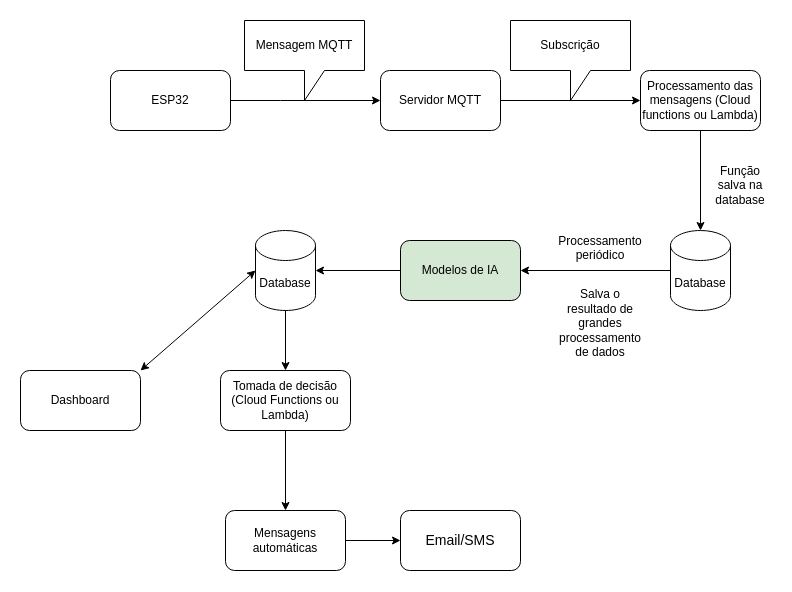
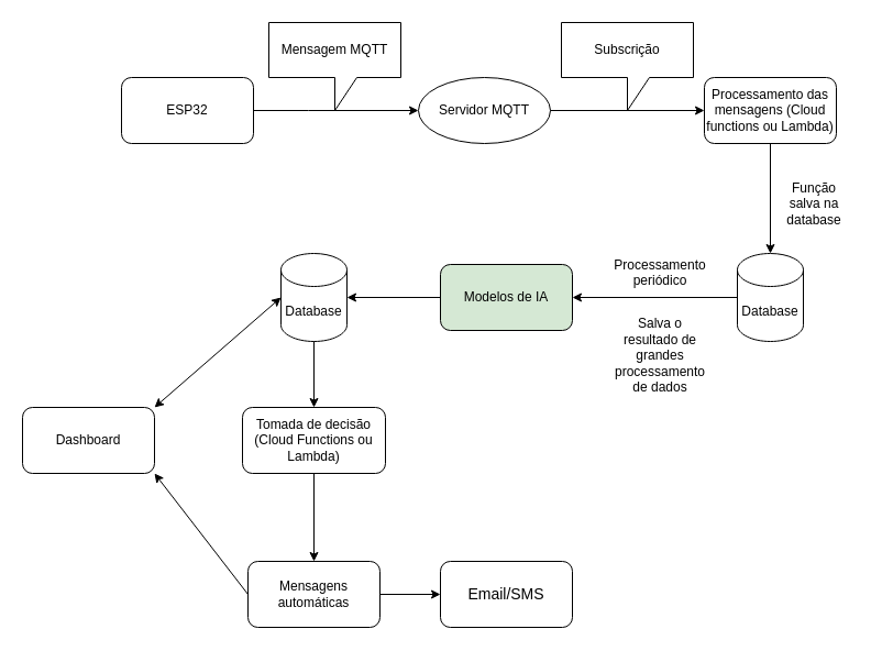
- <mxCell id="3" value="Servidor MQTT" style="rounded=1;whiteSpace=wrap;html=1;" parent="1" vertex="1"><mxGeometry x="380" y="70" width="120" height="60" as="geometry" /></mxCell>
+ <mxCell id="3" value="Servidor MQTT" style="ellipse;whiteSpace=wrap;html=1;" parent="1" vertex="1"><mxGeometry x="380" y="70" width="120" height="60" as="geometry" /></mxCell>
+ <mxCell id="20" value="" style="endArrow=classic;html=1;rounded=0;exitX=0;exitY=0.5;exitDx=0;exitDy=0;entryX=1;entryY=1;entryDx=0;entryDy=0;" parent="1" source="15" target="19" edge="1"><mxGeometry width="50" height="50" relative="1" as="geometry"><mxPoint x="420" y="250" as="sourcePoint" /><mxPoint x="470" y="200" as="targetPoint" /></mxGeometry></mxCell>
